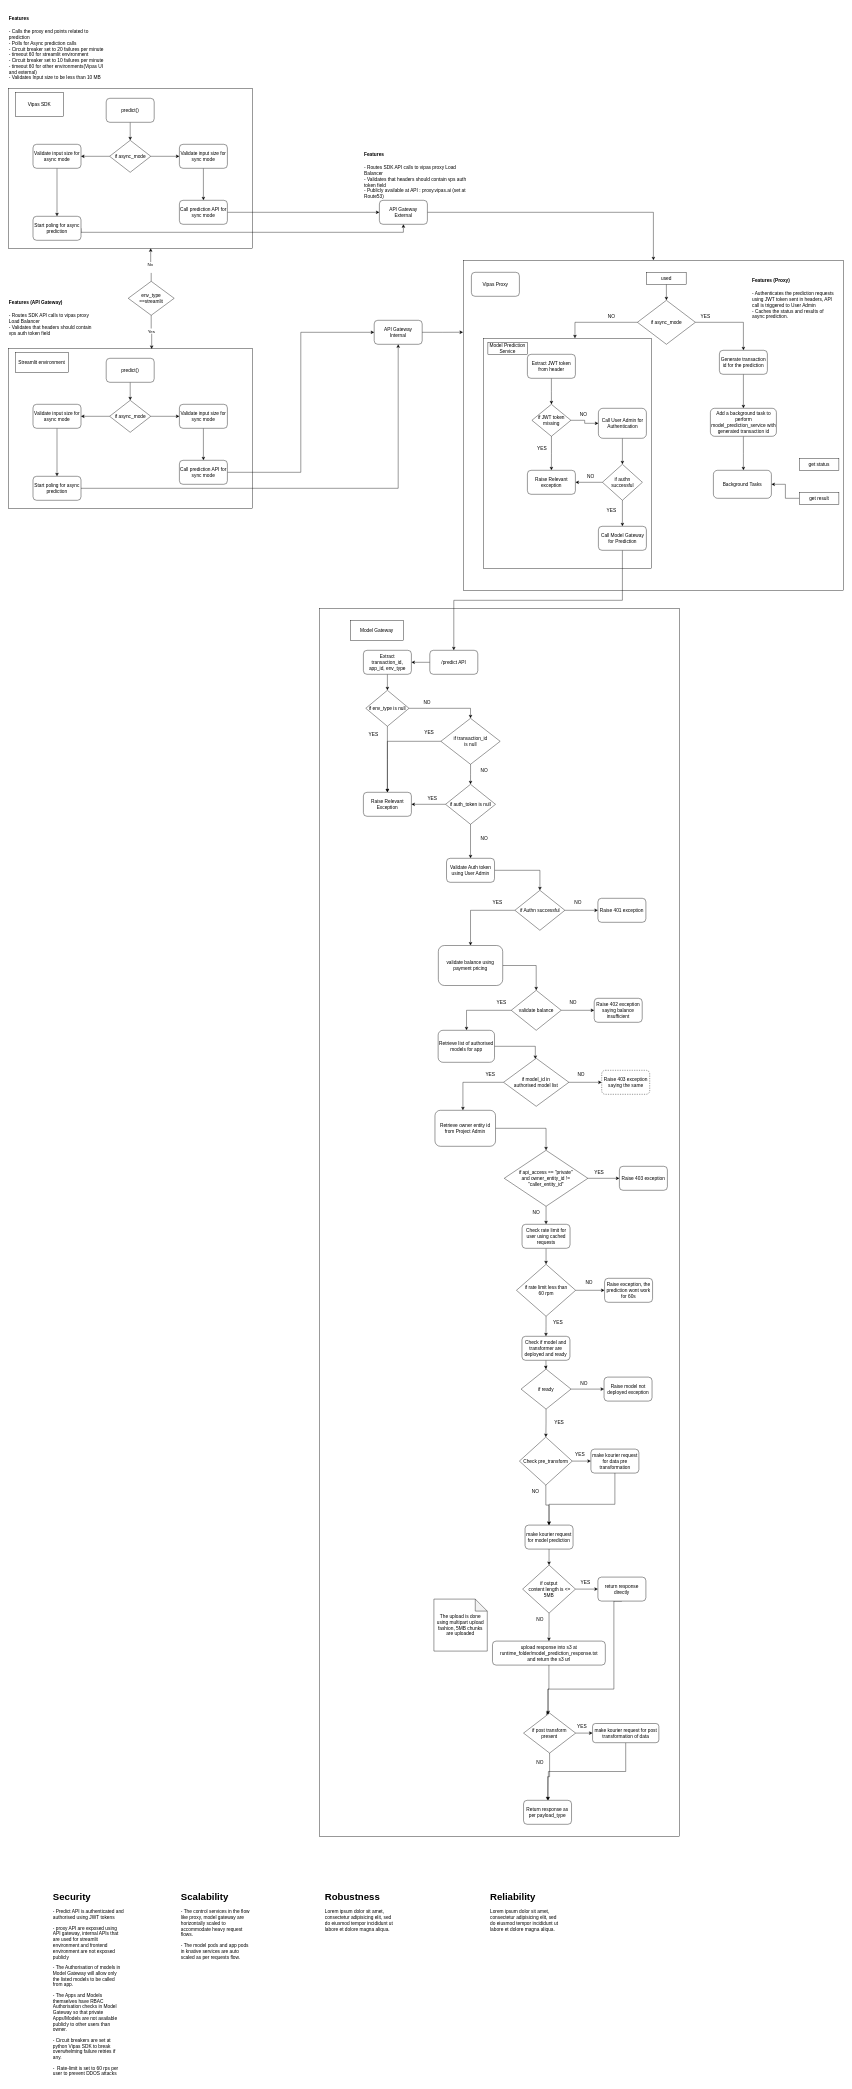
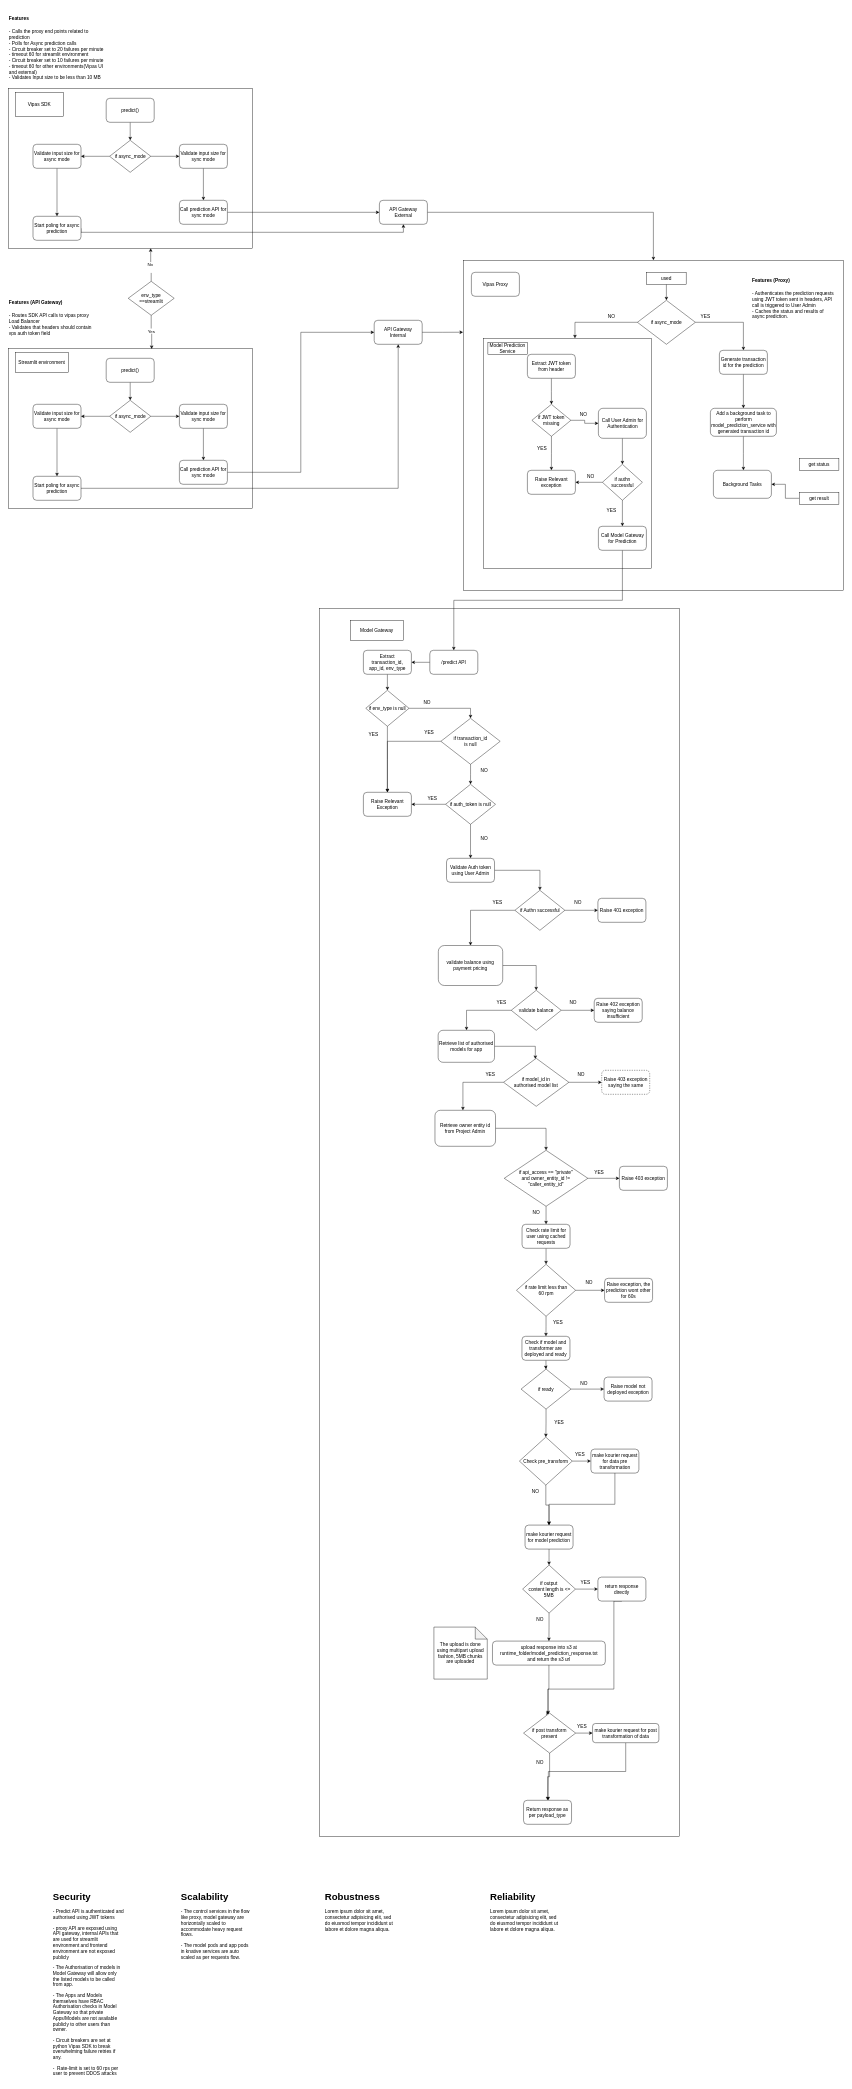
- <mxCell id="11" value="&lt;h1 style=&quot;margin-top: 0px;&quot;&gt;&lt;font style=&quot;font-size: 12px;&quot;&gt;Features&lt;/font&gt;&lt;/h1&gt;&lt;div&gt;- Routes SDK API calls to vipas proxy Load Balancer&lt;/div&gt;&lt;div&gt;- Validates that headers should contain vps auth token field&lt;/div&gt;&lt;div&gt;- Publicly available at API : proxy.vipas.ai (set at Route53)&lt;/div&gt;" style="text;html=1;whiteSpace=wrap;overflow=hidden;rounded=0;" vertex="1" parent="1"><mxGeometry x="908" y="360" width="260" height="140" as="geometry" /></mxCell>
- <mxCell id="143" value="Raise exception, the prediction wont work for 60s" style="rounded=1;whiteSpace=wrap;html=1;" vertex="1" parent="1"><mxGeometry x="1510.93" y="3195" width="120" height="60" as="geometry" /></mxCell>
+ <mxCell id="143" value="Raise exception, the prediction wont other for 60s" style="rounded=1;whiteSpace=wrap;html=1;" vertex="1" parent="1"><mxGeometry x="1510.93" y="3195" width="120" height="60" as="geometry" /></mxCell>
- <mxCell id="128" value="The upload is done using multipart upload fashion, 5MB chunks are uploaded" style="shape=note;whiteSpace=wrap;html=1;backgroundOutline=1;darkOpacity=0.05;" vertex="1" parent="1"><mxGeometry x="1084.24" y="3997" width="133.44" height="130" as="geometry" /></mxCell>
+ <mxCell id="128" value="The upload is done using multipart upload fashion, 5MB chunks are uploaded" style="shape=note;whiteSpace=wrap;html=1;backgroundOutline=1;darkOpacity=0.05;" vertex="1" parent="1"><mxGeometry x="1084.24" y="4067" width="133.44" height="130" as="geometry" /></mxCell>
